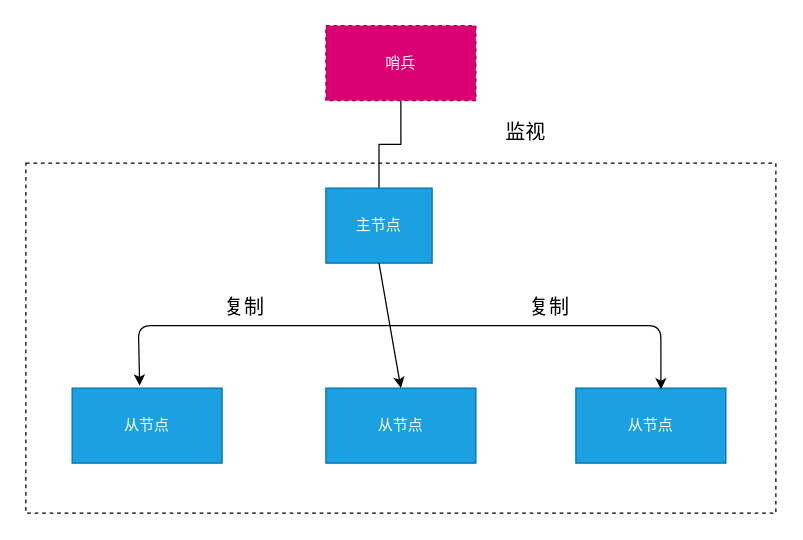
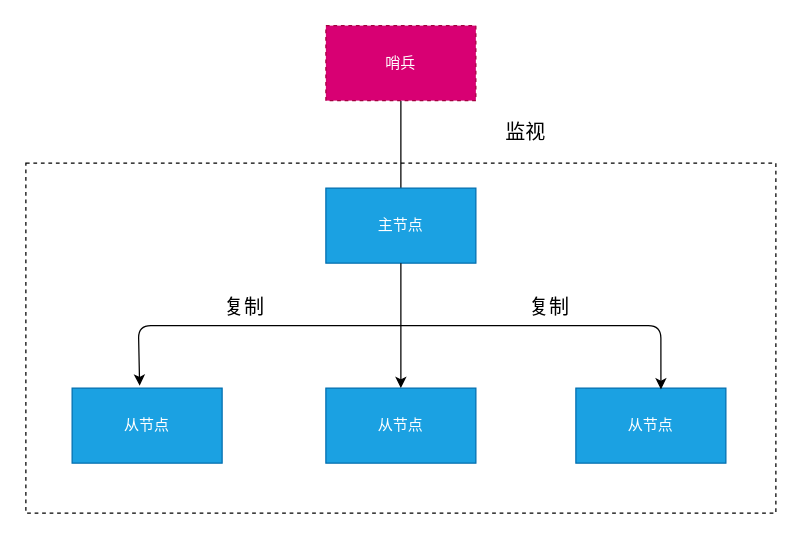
- <mxCell id="5" value="主节点" style="rounded=0;whiteSpace=wrap;html=1;fillColor=#1ba1e2;strokeColor=#006EAF;fontColor=#ffffff;" vertex="1" parent="1"><mxGeometry x="260" y="150" width="85" height="60" as="geometry" /></mxCell>
+ <mxCell id="5" value="主节点" style="rounded=0;whiteSpace=wrap;html=1;fillColor=#1ba1e2;strokeColor=#006EAF;fontColor=#ffffff;" vertex="1" parent="1"><mxGeometry x="260" y="150" width="120" height="60" as="geometry" /></mxCell>
